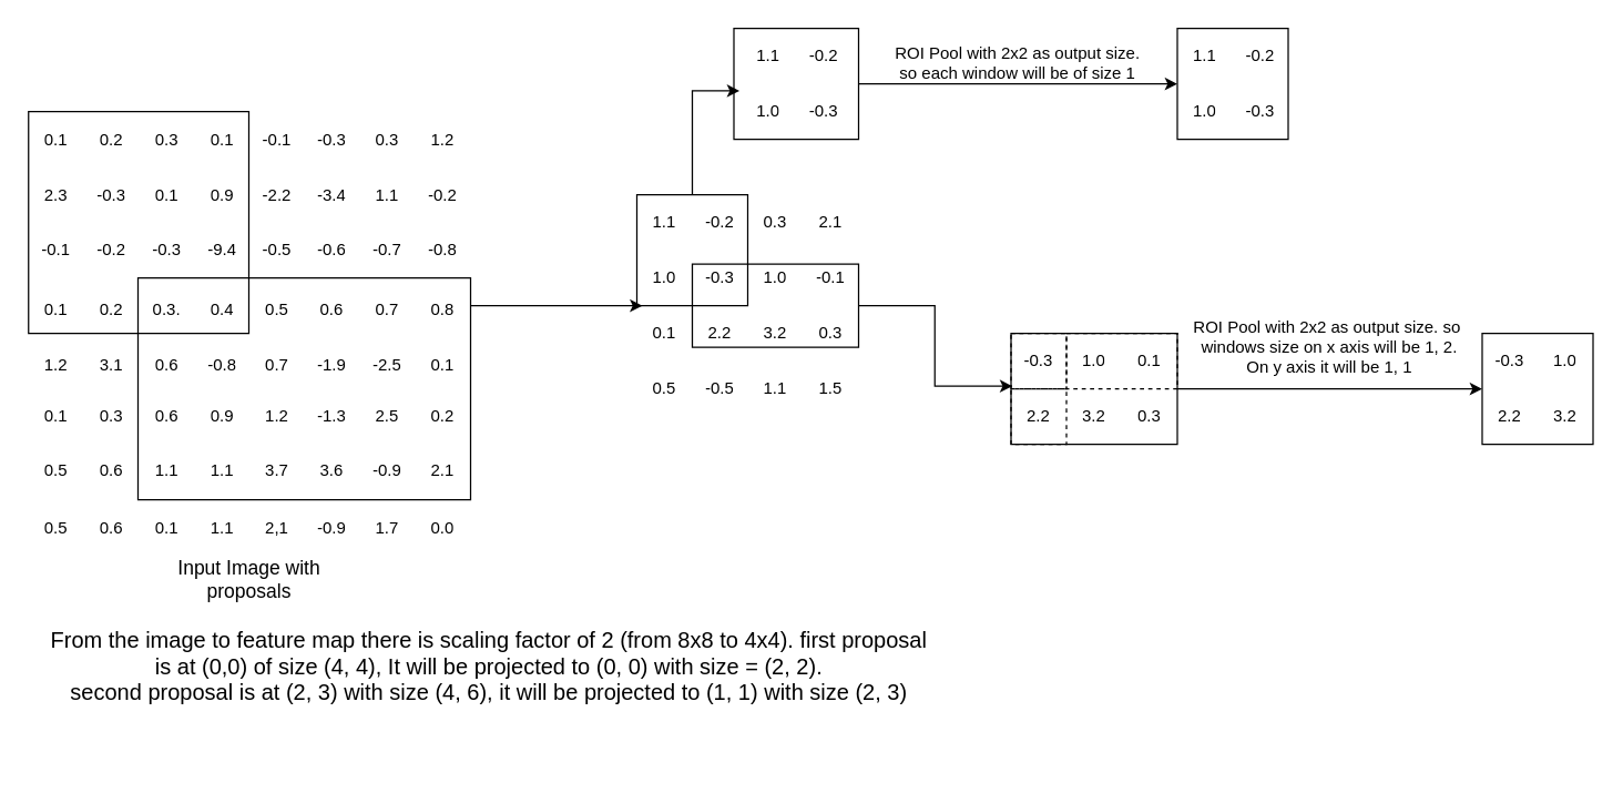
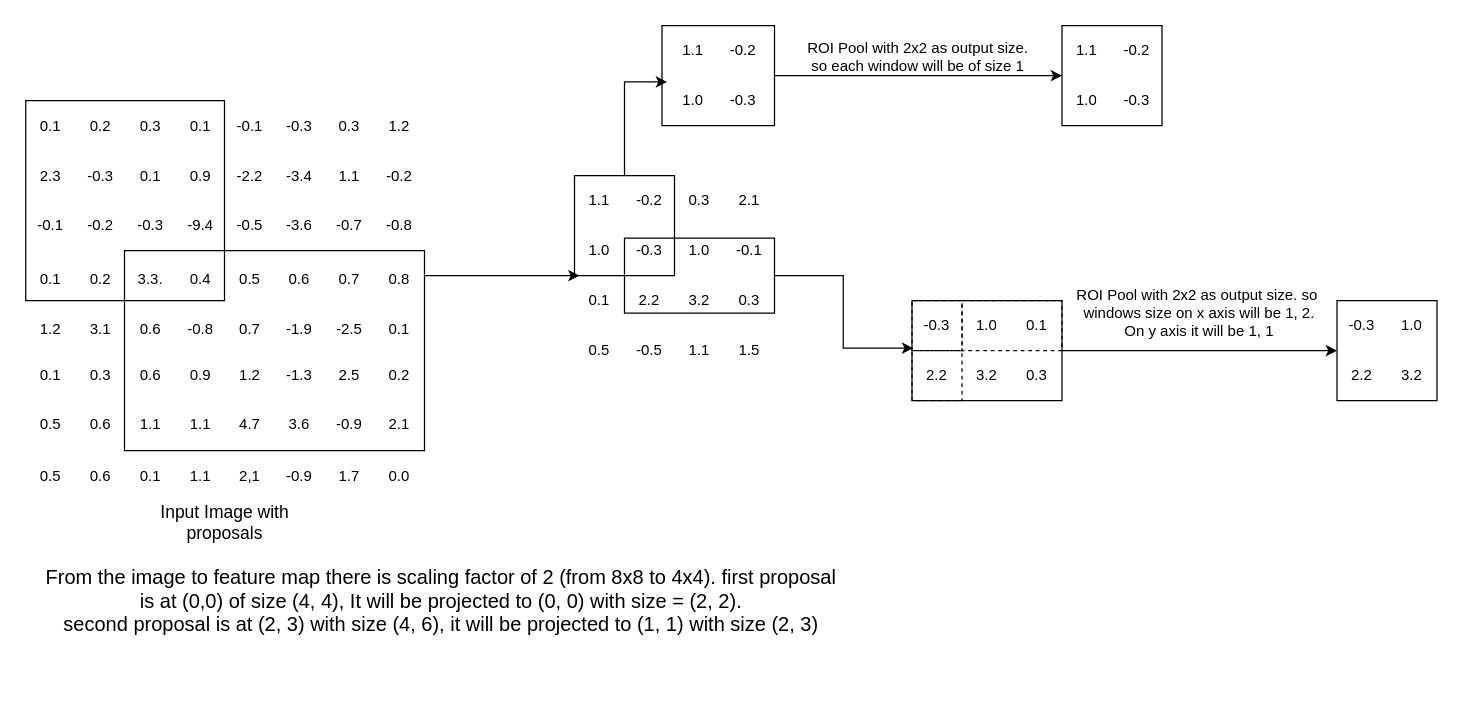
- <mxCell id="27" value="-0.6" style="shape=partialRectangle;html=1;whiteSpace=wrap;connectable=0;strokeColor=inherit;overflow=hidden;fillColor=none;top=0;left=0;bottom=0;right=0;pointerEvents=1;" parent="21" vertex="1"><mxGeometry x="199" width="40" height="42" as="geometry"><mxRectangle width="40" height="42" as="alternateBounds" /></mxGeometry></mxCell>
+ <mxCell id="27" value="-3.6" style="shape=partialRectangle;html=1;whiteSpace=wrap;connectable=0;strokeColor=inherit;overflow=hidden;fillColor=none;top=0;left=0;bottom=0;right=0;pointerEvents=1;" parent="21" vertex="1"><mxGeometry x="199" width="40" height="42" as="geometry"><mxRectangle width="40" height="42" as="alternateBounds" /></mxGeometry></mxCell>
- <mxCell id="33" value="0.3." style="shape=partialRectangle;html=1;whiteSpace=wrap;connectable=0;strokeColor=inherit;overflow=hidden;fillColor=none;top=0;left=0;bottom=0;right=0;pointerEvents=1;" parent="30" vertex="1"><mxGeometry x="80" width="40" height="43" as="geometry"><mxRectangle width="40" height="43" as="alternateBounds" /></mxGeometry></mxCell>
+ <mxCell id="33" value="3.3." style="shape=partialRectangle;html=1;whiteSpace=wrap;connectable=0;strokeColor=inherit;overflow=hidden;fillColor=none;top=0;left=0;bottom=0;right=0;pointerEvents=1;" parent="30" vertex="1"><mxGeometry x="80" width="40" height="43" as="geometry"><mxRectangle width="40" height="43" as="alternateBounds" /></mxGeometry></mxCell>
- <mxCell id="62" value="3.7" style="shape=partialRectangle;html=1;whiteSpace=wrap;connectable=0;strokeColor=inherit;overflow=hidden;fillColor=none;top=0;left=0;bottom=0;right=0;pointerEvents=1;" parent="57" vertex="1"><mxGeometry x="160" width="39" height="42" as="geometry"><mxRectangle width="39" height="42" as="alternateBounds" /></mxGeometry></mxCell>
+ <mxCell id="62" value="4.7" style="shape=partialRectangle;html=1;whiteSpace=wrap;connectable=0;strokeColor=inherit;overflow=hidden;fillColor=none;top=0;left=0;bottom=0;right=0;pointerEvents=1;" parent="57" vertex="1"><mxGeometry x="160" width="39" height="42" as="geometry"><mxRectangle width="39" height="42" as="alternateBounds" /></mxGeometry></mxCell>
